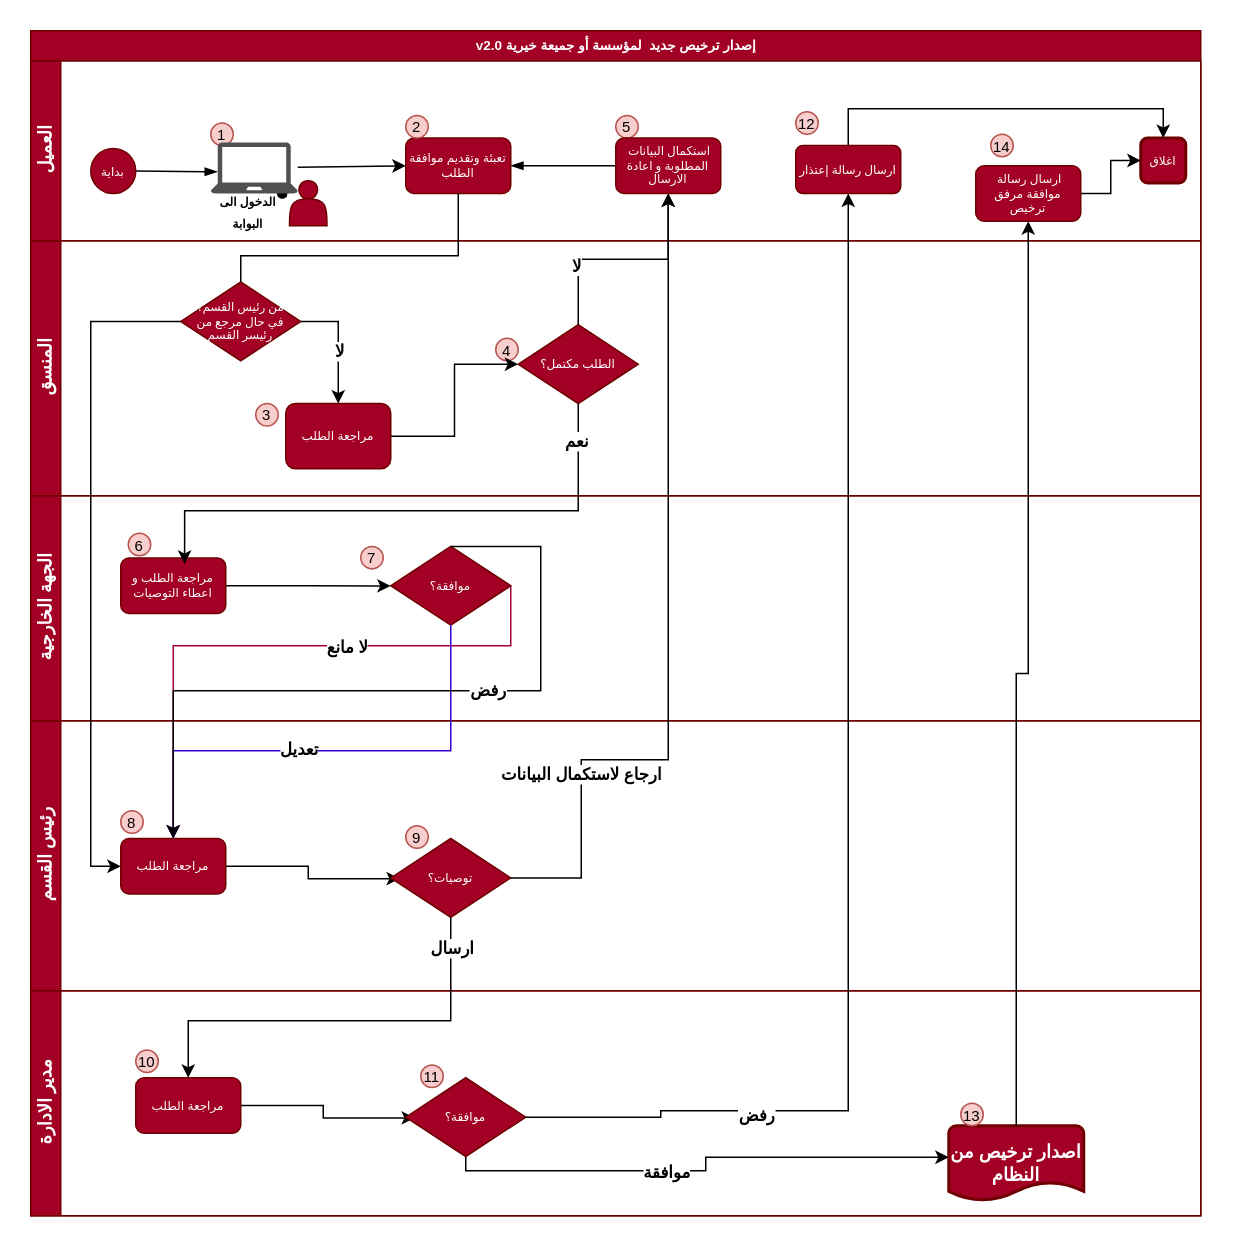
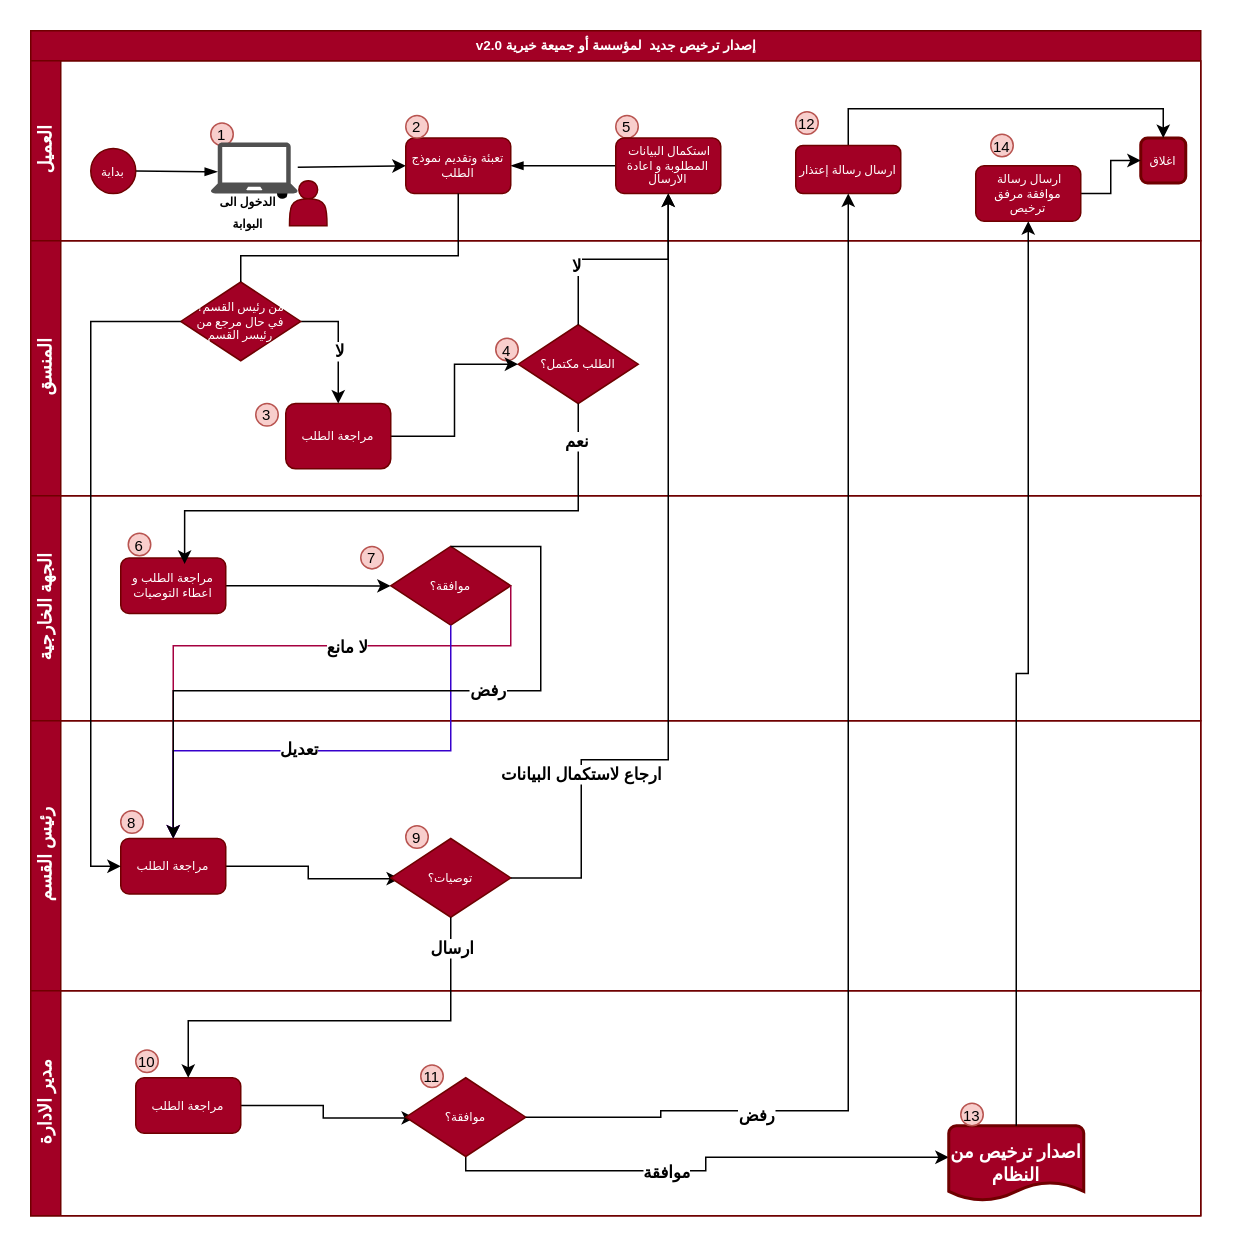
- <mxCell id="17" value="&lt;font face=&quot;dubai, sans-serif&quot;&gt;تعبئة وتقديم موافقة الطلب&lt;/font&gt;" style="rounded=1;whiteSpace=wrap;html=1;shadow=0;labelBackgroundColor=none;strokeWidth=1;fontFamily=Verdana;fontSize=8;align=center;fillColor=#a20025;strokeColor=#6F0000;fontColor=#ffffff;" parent="3" vertex="1"><mxGeometry x="250" y="51.5" width="70" height="37" as="geometry" /></mxCell>
+ <mxCell id="17" value="&lt;font face=&quot;dubai, sans-serif&quot;&gt;تعبئة وتقديم نموذج الطلب&lt;/font&gt;" style="rounded=1;whiteSpace=wrap;html=1;shadow=0;labelBackgroundColor=none;strokeWidth=1;fontFamily=Verdana;fontSize=8;align=center;fillColor=#a20025;strokeColor=#6F0000;fontColor=#ffffff;" parent="3" vertex="1"><mxGeometry x="250" y="51.5" width="70" height="37" as="geometry" /></mxCell>
